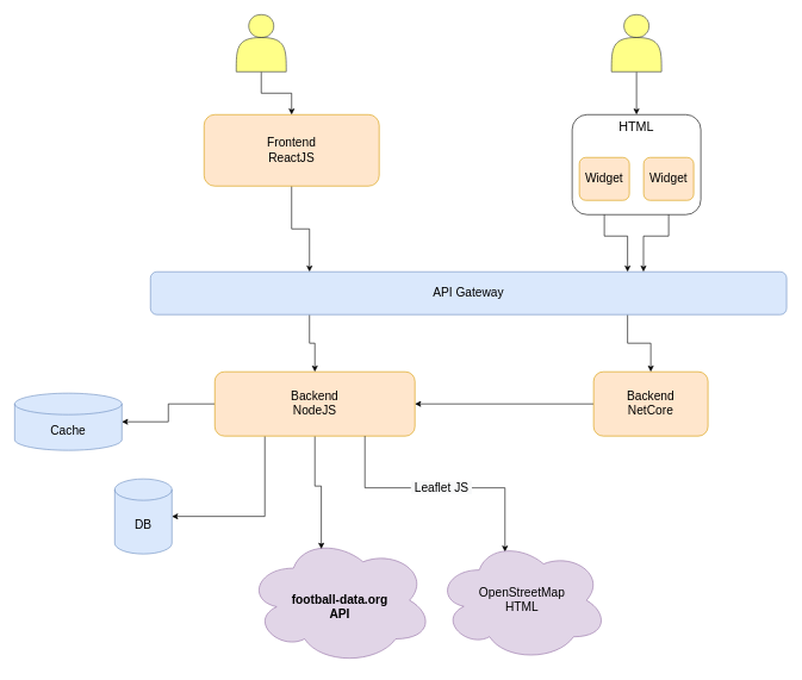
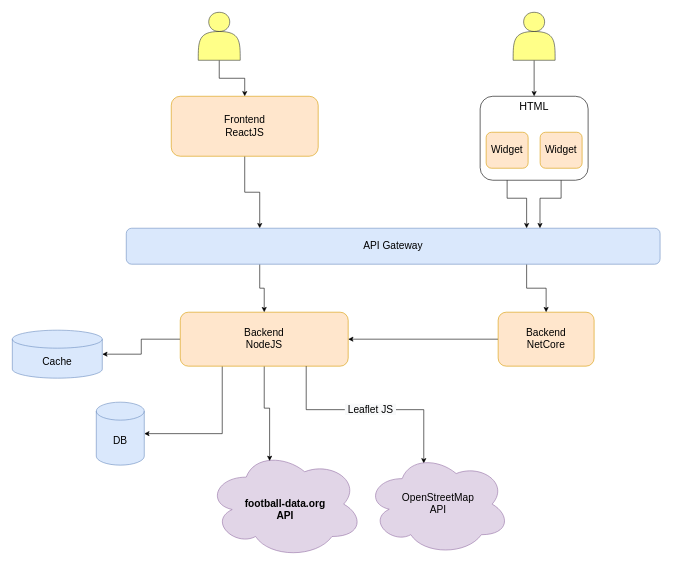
- <mxCell id="15" value="OpenStreetMap &lt;br&gt;HTML" style="ellipse;shape=cloud;whiteSpace=wrap;html=1;fontSize=17;fillColor=#e1d5e7;strokeColor=#9673a6;" parent="1" vertex="1"><mxGeometry x="610" y="755" width="240" height="170" as="geometry" /></mxCell>
+ <mxCell id="15" value="OpenStreetMap &lt;br&gt;API" style="ellipse;shape=cloud;whiteSpace=wrap;html=1;fontSize=17;fillColor=#e1d5e7;strokeColor=#9673a6;" parent="1" vertex="1"><mxGeometry x="610" y="755" width="240" height="170" as="geometry" /></mxCell>
